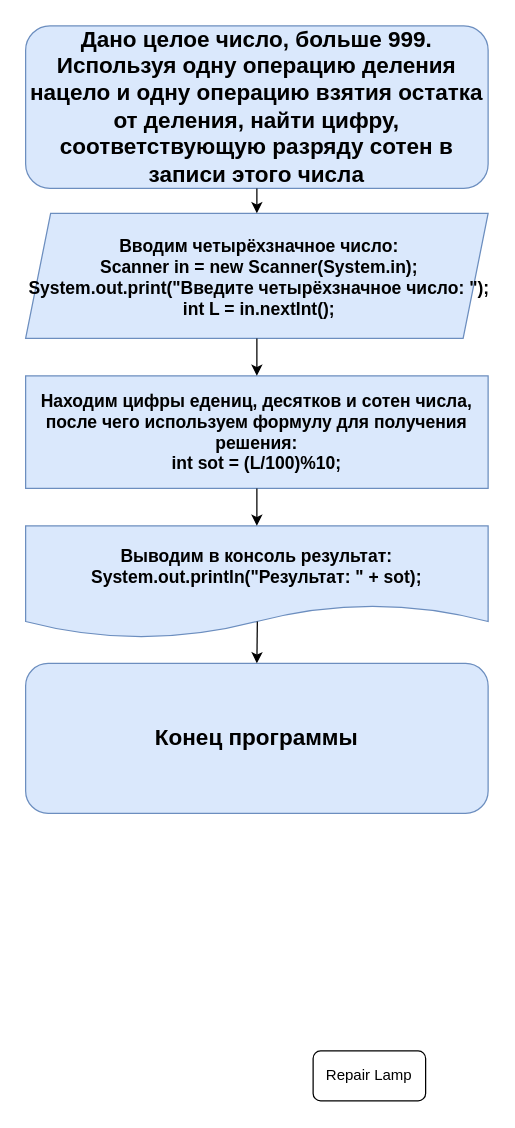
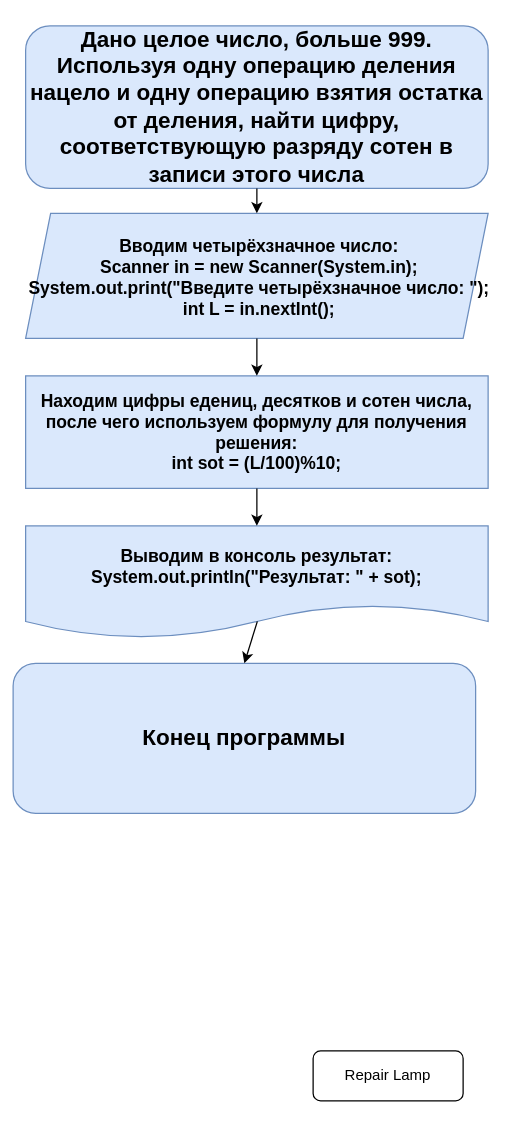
- <mxCell id="10" value="Конец программы" style="rounded=1;whiteSpace=wrap;html=1;fontSize=18;glass=0;strokeWidth=1;shadow=0;fontStyle=1;fillColor=#dae8fc;strokeColor=#6c8ebf;" parent="1" vertex="1"><mxGeometry x="20" y="530" width="370" height="120" as="geometry" /></mxCell>
+ <mxCell id="10" value="Конец программы" style="rounded=1;whiteSpace=wrap;html=1;fontSize=18;glass=0;strokeWidth=1;shadow=0;fontStyle=1;fillColor=#dae8fc;strokeColor=#6c8ebf;" parent="1" vertex="1"><mxGeometry x="10" y="530" width="370" height="120" as="geometry" /></mxCell>
- <mxCell id="3" value="Repair Lamp" style="rounded=1;whiteSpace=wrap;html=1;fontSize=12;glass=0;strokeWidth=1;shadow=0;" parent="1" vertex="1"><mxGeometry x="250" y="840" width="90" height="40" as="geometry" /></mxCell>
+ <mxCell id="3" value="Repair Lamp" style="rounded=1;whiteSpace=wrap;html=1;fontSize=12;glass=0;strokeWidth=1;shadow=0;" parent="1" vertex="1"><mxGeometry x="250" y="840" width="120" height="40" as="geometry" /></mxCell>
